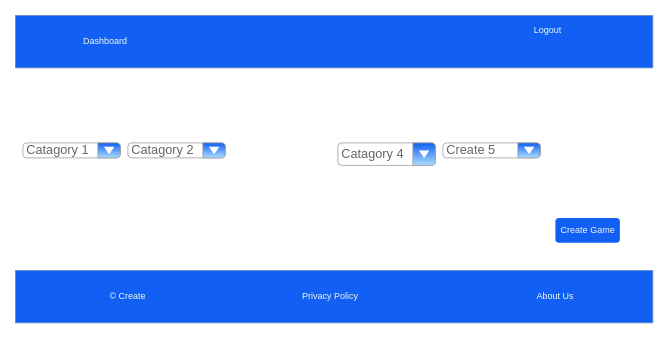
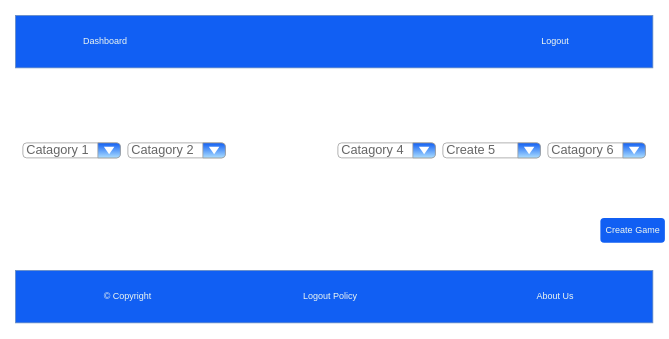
- <mxCell id="4" value="&lt;font color=&quot;#f1f8f0&quot;&gt;Logout&lt;/font&gt;" style="text;html=1;strokeColor=none;fillColor=none;align=center;verticalAlign=middle;whiteSpace=wrap;rounded=0;" vertex="1" parent="1"><mxGeometry x="700" y="25" width="60" height="30" as="geometry" /></mxCell>
+ <mxCell id="4" value="&lt;font color=&quot;#f1f8f0&quot;&gt;Logout&lt;/font&gt;" style="text;html=1;strokeColor=none;fillColor=none;align=center;verticalAlign=middle;whiteSpace=wrap;rounded=0;" vertex="1" parent="1"><mxGeometry x="710" y="40" width="60" height="30" as="geometry" /></mxCell>
+ <mxCell id="13" value="Catagory 6" style="strokeWidth=1;shadow=0;dashed=0;align=center;html=1;shape=mxgraph.mockup.forms.comboBox;strokeColor=#999999;fillColor=#115FF3;align=left;fillColor2=#aaddff;mainText=;fontColor=#666666;fontSize=17;spacingLeft=3;" vertex="1" parent="1"><mxGeometry x="730" y="190" width="130" height="20" as="geometry" /></mxCell>
- <mxCell id="11" value="Catagory 4" style="strokeWidth=1;shadow=0;dashed=0;align=center;html=1;shape=mxgraph.mockup.forms.comboBox;strokeColor=#999999;fillColor=#115FF3;align=left;fillColor2=#aaddff;mainText=;fontColor=#666666;fontSize=17;spacingLeft=3;" vertex="1" parent="1"><mxGeometry x="450" y="190" width="130" height="30" as="geometry" /></mxCell>
+ <mxCell id="11" value="Catagory 4" style="strokeWidth=1;shadow=0;dashed=0;align=center;html=1;shape=mxgraph.mockup.forms.comboBox;strokeColor=#999999;fillColor=#115FF3;align=left;fillColor2=#aaddff;mainText=;fontColor=#666666;fontSize=17;spacingLeft=3;" vertex="1" parent="1"><mxGeometry x="450" y="190" width="130" height="20" as="geometry" /></mxCell>
- <mxCell id="14" value="&lt;font color=&quot;#f1f8f0&quot;&gt;Create Game&lt;/font&gt;" style="rounded=1;fillColor=#115FF3;strokeColor=none;html=1;fontColor=#ffffff;align=center;verticalAlign=middle;fontStyle=0;fontSize=12;sketch=0;labelBackgroundColor=none;" vertex="1" parent="1"><mxGeometry x="740" y="290" width="86" height="33" as="geometry" /></mxCell>
+ <mxCell id="14" value="&lt;font color=&quot;#f1f8f0&quot;&gt;Create Game&lt;/font&gt;" style="rounded=1;fillColor=#115FF3;strokeColor=none;html=1;fontColor=#ffffff;align=center;verticalAlign=middle;fontStyle=0;fontSize=12;sketch=0;labelBackgroundColor=none;" vertex="1" parent="1"><mxGeometry x="800" y="290" width="86" height="33" as="geometry" /></mxCell>
- <mxCell id="6" value="&lt;font color=&quot;#f1f8f0&quot;&gt;© Create&lt;/font&gt;" style="text;html=1;strokeColor=none;fillColor=none;align=center;verticalAlign=middle;whiteSpace=wrap;rounded=0;" vertex="1" parent="1"><mxGeometry x="130" y="380" width="80" height="30" as="geometry" /></mxCell>
+ <mxCell id="6" value="&lt;font color=&quot;#f1f8f0&quot;&gt;© Copyright&lt;/font&gt;" style="text;html=1;strokeColor=none;fillColor=none;align=center;verticalAlign=middle;whiteSpace=wrap;rounded=0;" vertex="1" parent="1"><mxGeometry x="130" y="380" width="80" height="30" as="geometry" /></mxCell>
- <mxCell id="7" value="&lt;font color=&quot;#f1f8f0&quot;&gt;Privacy Policy&lt;/font&gt;" style="text;html=1;strokeColor=none;fillColor=none;align=center;verticalAlign=middle;whiteSpace=wrap;rounded=0;" vertex="1" parent="1"><mxGeometry x="400" y="380" width="80" height="30" as="geometry" /></mxCell>
+ <mxCell id="7" value="&lt;font color=&quot;#f1f8f0&quot;&gt;Logout Policy&lt;/font&gt;" style="text;html=1;strokeColor=none;fillColor=none;align=center;verticalAlign=middle;whiteSpace=wrap;rounded=0;" vertex="1" parent="1"><mxGeometry x="400" y="380" width="80" height="30" as="geometry" /></mxCell>
